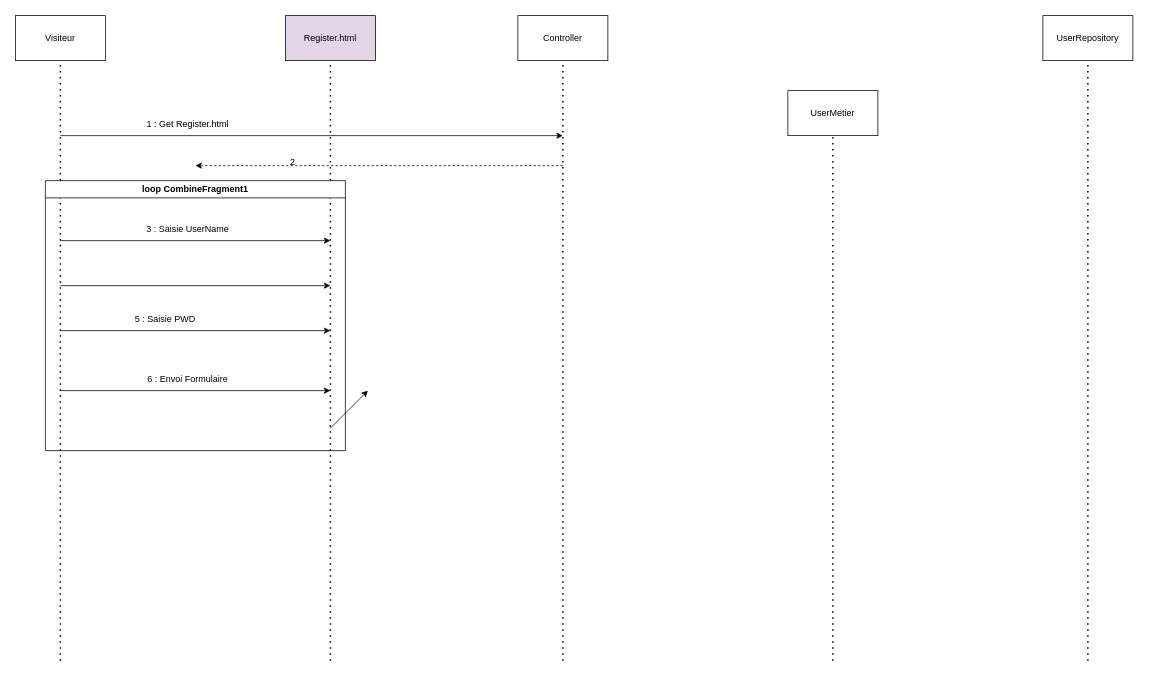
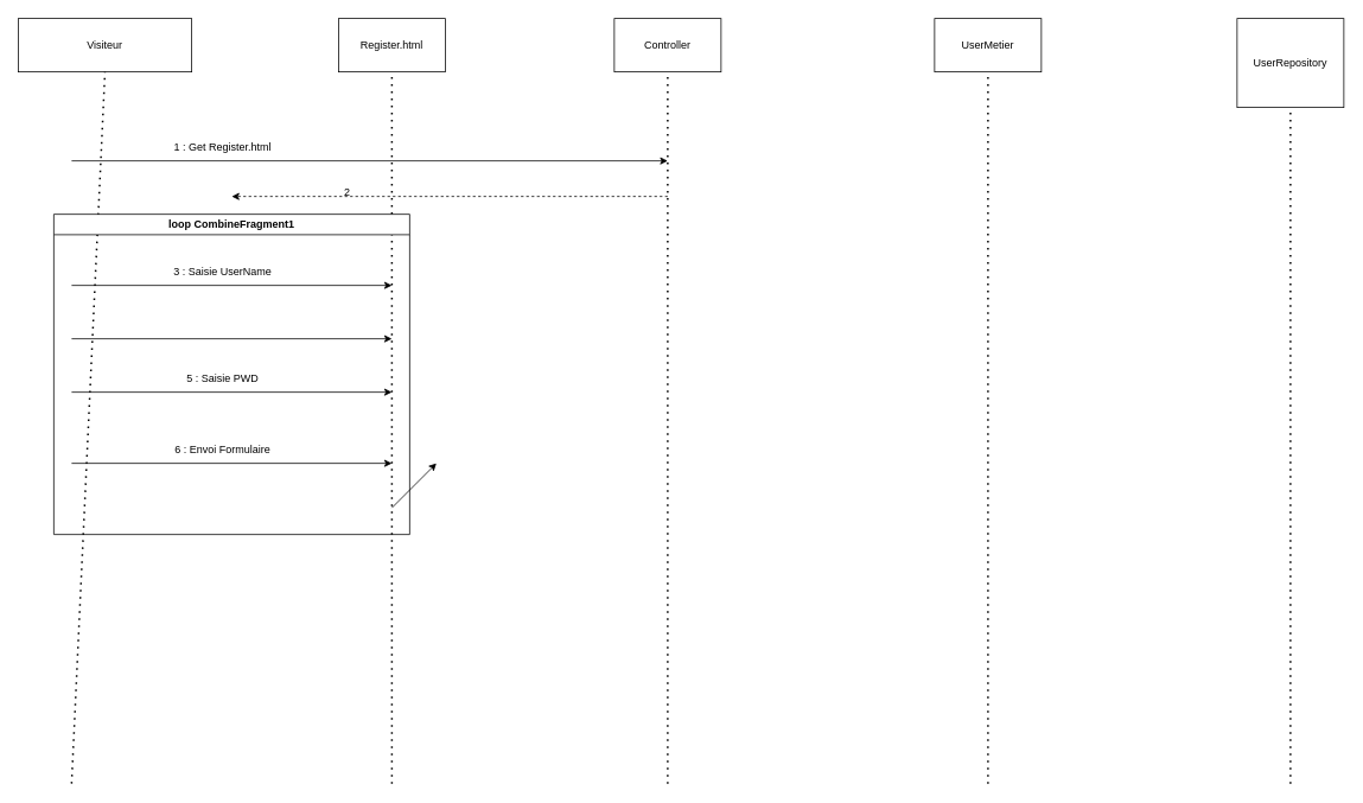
- <mxCell id="2" value="Visiteur" style="rounded=0;whiteSpace=wrap;html=1;" vertex="1" parent="1"><mxGeometry x="20" y="20" width="120" height="60" as="geometry" /></mxCell>
+ <mxCell id="2" value="Visiteur" style="rounded=0;whiteSpace=wrap;html=1;" vertex="1" parent="1"><mxGeometry x="20" y="20" width="195" height="60" as="geometry" /></mxCell>
- <mxCell id="4" value="Register.html" style="rounded=0;whiteSpace=wrap;html=1;fillColor=#e1d5e7;" vertex="1" parent="1"><mxGeometry x="380" y="20" width="120" height="60" as="geometry" /></mxCell>
+ <mxCell id="4" value="Register.html" style="rounded=0;whiteSpace=wrap;html=1;" vertex="1" parent="1"><mxGeometry x="380" y="20" width="120" height="60" as="geometry" /></mxCell>
- <mxCell id="10" value="UserRepository" style="rounded=0;whiteSpace=wrap;html=1;" vertex="1" parent="1"><mxGeometry x="1390" y="20" width="120" height="60" as="geometry" /></mxCell>
+ <mxCell id="10" value="UserRepository" style="rounded=0;whiteSpace=wrap;html=1;" vertex="1" parent="1"><mxGeometry x="1390" y="20" width="120" height="100" as="geometry" /></mxCell>
- <mxCell id="8" value="UserMetier" style="rounded=0;whiteSpace=wrap;html=1;" vertex="1" parent="1"><mxGeometry x="1050" y="120" width="120" height="60" as="geometry" /></mxCell>
+ <mxCell id="8" value="UserMetier" style="rounded=0;whiteSpace=wrap;html=1;" vertex="1" parent="1"><mxGeometry x="1050" y="20" width="120" height="60" as="geometry" /></mxCell>
- <mxCell id="18" value="5 : Saisie PWD" style="text;html=1;align=center;verticalAlign=middle;whiteSpace=wrap;rounded=0;" vertex="1" parent="1"><mxGeometry x="160" y="410" width="120" height="30" as="geometry" /></mxCell>
+ <mxCell id="18" value="5 : Saisie PWD" style="text;html=1;align=center;verticalAlign=middle;whiteSpace=wrap;rounded=0;" vertex="1" parent="1"><mxGeometry x="190" y="410" width="120" height="30" as="geometry" /></mxCell>
